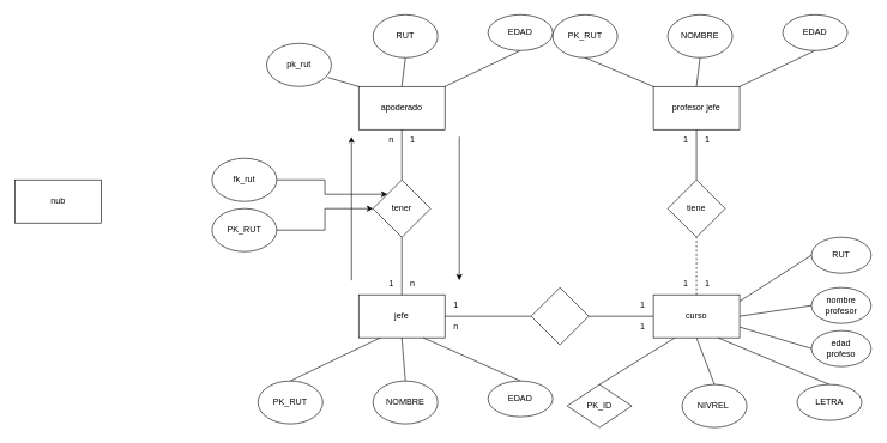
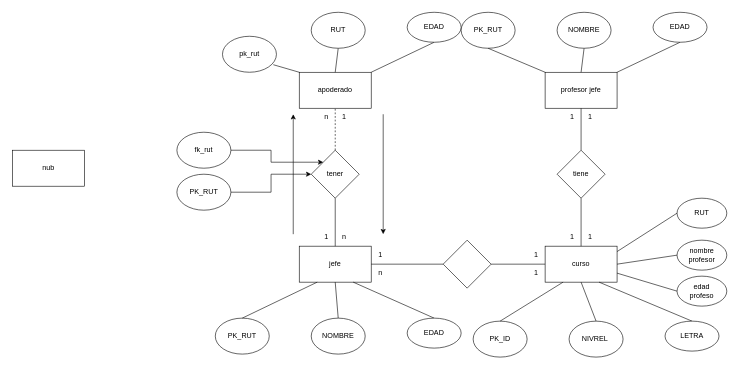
- <mxCell id="8" value="" style="endArrow=none;html=1;rounded=0;entryX=0.5;entryY=1;entryDx=0;entryDy=0;" edge="1" parent="1" source="6" target="2"><mxGeometry width="50" height="50" relative="1" as="geometry"><mxPoint x="598" y="220" as="sourcePoint" /><mxPoint x="728" y="340" as="targetPoint" /></mxGeometry></mxCell>
+ <mxCell id="8" value="" style="endArrow=none;html=1;rounded=0;entryX=0.5;entryY=1;entryDx=0;entryDy=0;dashed=1;" edge="1" parent="1" source="6" target="2"><mxGeometry width="50" height="50" relative="1" as="geometry"><mxPoint x="598" y="220" as="sourcePoint" /><mxPoint x="728" y="340" as="targetPoint" /></mxGeometry></mxCell>
- <mxCell id="11" value="" style="endArrow=none;html=1;rounded=0;entryX=0.5;entryY=1;entryDx=0;entryDy=0;exitX=0.5;exitY=0;exitDx=0;exitDy=0;dashed=1;" edge="1" parent="1" source="5" target="7"><mxGeometry width="50" height="50" relative="1" as="geometry"><mxPoint x="968" y="400" as="sourcePoint" /><mxPoint x="1018" y="350" as="targetPoint" /></mxGeometry></mxCell>
+ <mxCell id="11" value="" style="endArrow=none;html=1;rounded=0;entryX=0.5;entryY=1;entryDx=0;entryDy=0;exitX=0.5;exitY=0;exitDx=0;exitDy=0;" edge="1" parent="1" source="5" target="7"><mxGeometry width="50" height="50" relative="1" as="geometry"><mxPoint x="968" y="400" as="sourcePoint" /><mxPoint x="1018" y="350" as="targetPoint" /></mxGeometry></mxCell>
- <mxCell id="47" value="PK_ID" style="rhombus;whiteSpace=wrap;html=1;direction=west;" vertex="1" parent="1"><mxGeometry x="788" y="535" width="90" height="60" as="geometry" /></mxCell>
+ <mxCell id="47" value="PK_ID" style="ellipse;whiteSpace=wrap;html=1;direction=west;" vertex="1" parent="1"><mxGeometry x="788" y="535" width="90" height="60" as="geometry" /></mxCell>
